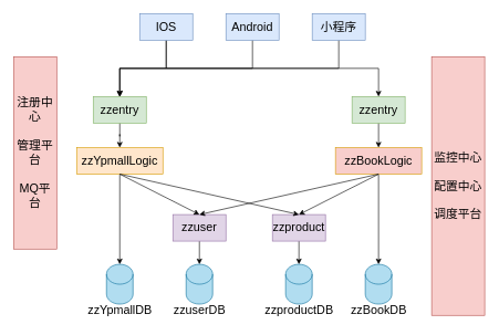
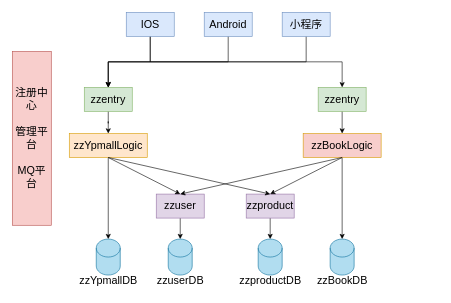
- <mxCell id="30" value="&lt;span style=&quot;font-size: 18px&quot;&gt;监控中心&lt;br&gt;&lt;br&gt;配置中心&lt;br&gt;&lt;br&gt;调度平台&lt;br&gt;&lt;/span&gt;" style="rounded=0;whiteSpace=wrap;html=1;fillColor=#f8cecc;strokeColor=#b85450;" vertex="1" parent="1"><mxGeometry x="650" y="85" width="80" height="390" as="geometry" /></mxCell>
